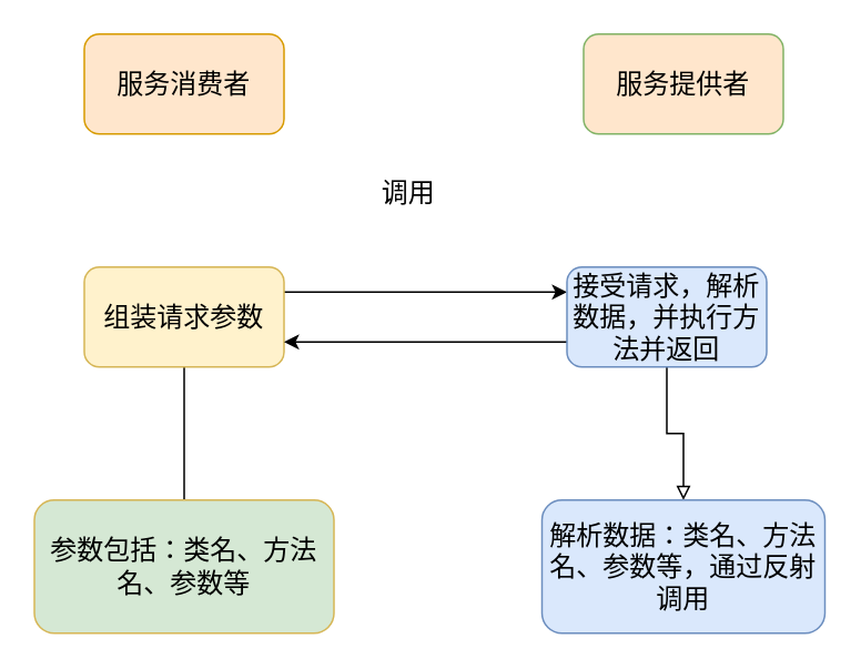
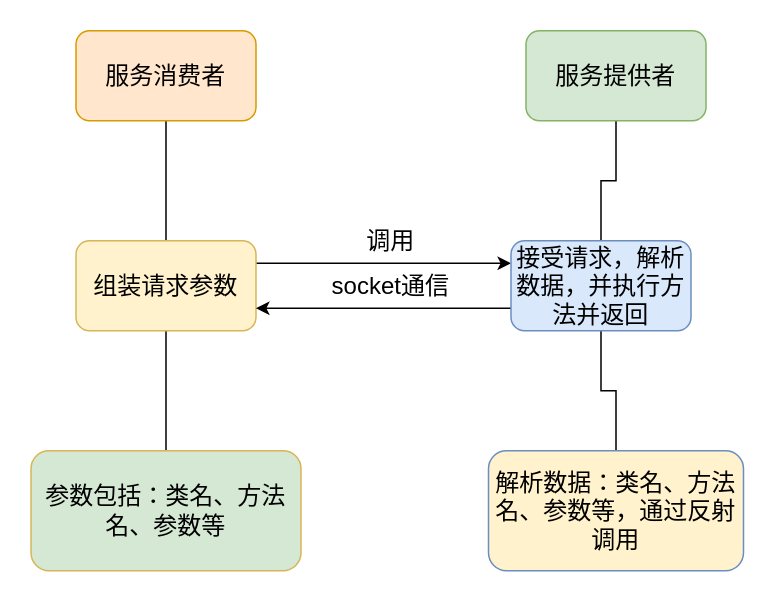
- <mxCell id="11" value="服务提供者" style="rounded=1;whiteSpace=wrap;html=1;fontSize=16;fillColor=#ffe6cc;strokeColor=#82b366;" vertex="1" parent="1"><mxGeometry x="350" y="20" width="120" height="60" as="geometry" /></mxCell>
+ <mxCell id="11" value="服务提供者" style="rounded=1;whiteSpace=wrap;html=1;fontSize=16;fillColor=#d5e8d4;strokeColor=#82b366;" vertex="1" parent="1"><mxGeometry x="350" y="20" width="120" height="60" as="geometry" /></mxCell>
- <mxCell id="12" value="调用" style="text;html=1;strokeColor=none;fillColor=none;align=center;verticalAlign=middle;whiteSpace=wrap;rounded=0;fontSize=16;" vertex="1" parent="1"><mxGeometry x="225" y="105" width="40" height="20" as="geometry" /></mxCell>
+ <mxCell id="12" value="调用" style="text;html=1;strokeColor=none;fillColor=none;align=center;verticalAlign=middle;whiteSpace=wrap;rounded=0;fontSize=16;" vertex="1" parent="1"><mxGeometry x="240" y="150" width="40" height="20" as="geometry" /></mxCell>
+ <mxCell id="2" value="" style="edgeStyle=orthogonalEdgeStyle;rounded=0;orthogonalLoop=1;jettySize=auto;html=1;fontSize=16;endArrow=none;endFill=0;" edge="1" parent="1" source="3" target="6"><mxGeometry relative="1" as="geometry" /></mxCell>
+ <mxCell id="7" value="" style="edgeStyle=orthogonalEdgeStyle;rounded=0;orthogonalLoop=1;jettySize=auto;html=1;fontSize=16;endArrow=none;endFill=0;" edge="1" parent="1" source="10" target="11"><mxGeometry relative="1" as="geometry" /></mxCell>
+ <mxCell id="13" value="socket通信" style="text;html=1;strokeColor=none;fillColor=none;align=center;verticalAlign=middle;whiteSpace=wrap;rounded=0;fontSize=16;" vertex="1" parent="1"><mxGeometry x="215" y="180" width="90" height="20" as="geometry" /></mxCell>
- <mxCell id="9" value="" style="edgeStyle=orthogonalEdgeStyle;rounded=0;orthogonalLoop=1;jettySize=auto;html=1;endArrow=block;endFill=0;fontSize=16;" edge="1" parent="1" source="10" target="15"><mxGeometry relative="1" as="geometry" /></mxCell>
+ <mxCell id="9" value="" style="edgeStyle=orthogonalEdgeStyle;rounded=0;orthogonalLoop=1;jettySize=auto;html=1;endArrow=none;endFill=0;fontSize=16;" edge="1" parent="1" source="10" target="15"><mxGeometry relative="1" as="geometry" /></mxCell>
- <mxCell id="15" value="解析数据：类名、方法名、参数等，通过反射调用" style="rounded=1;whiteSpace=wrap;html=1;fontSize=16;fillColor=#dae8fc;strokeColor=#6c8ebf;" vertex="1" parent="1"><mxGeometry x="325" y="300" width="170" height="80" as="geometry" /></mxCell>
+ <mxCell id="15" value="解析数据：类名、方法名、参数等，通过反射调用" style="rounded=1;whiteSpace=wrap;html=1;fontSize=16;fillColor=#fff2cc;strokeColor=#6c8ebf;" vertex="1" parent="1"><mxGeometry x="325" y="300" width="170" height="80" as="geometry" /></mxCell>
